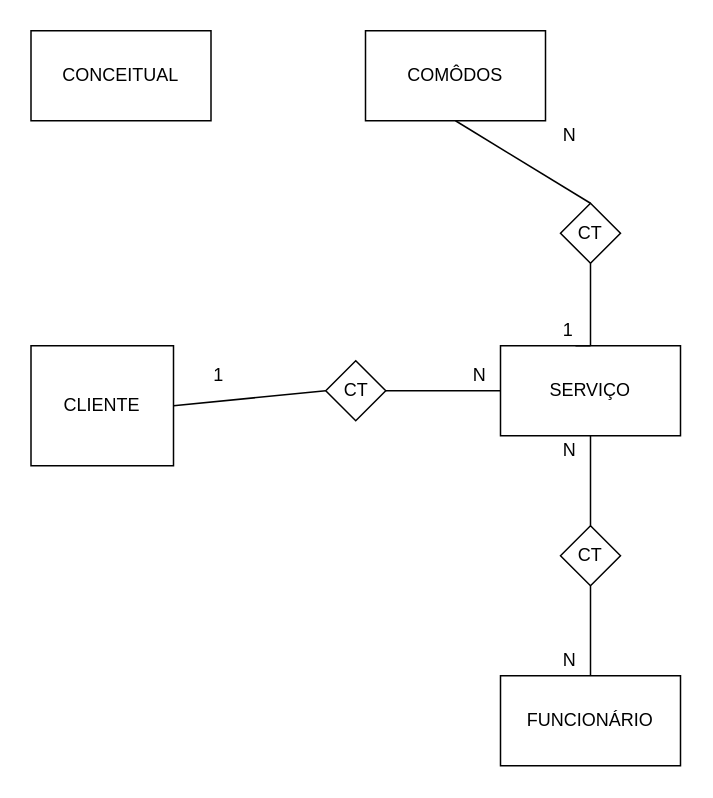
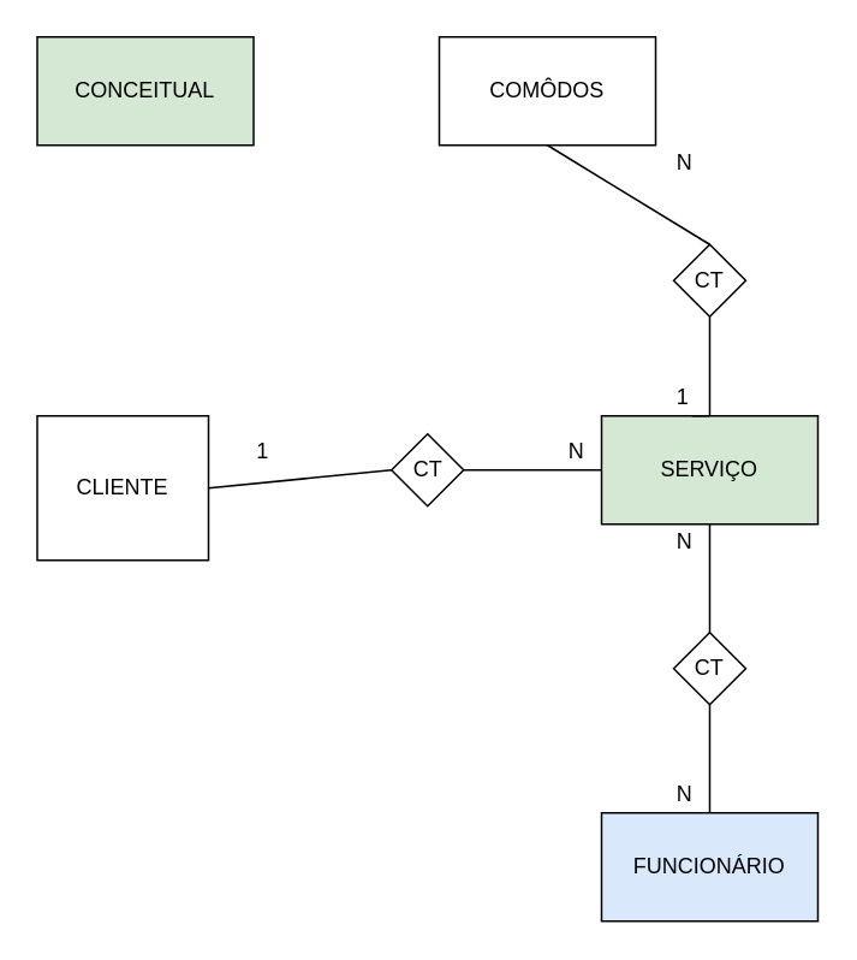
- <mxCell id="2" value="CONCEITUAL" style="rounded=0;whiteSpace=wrap;html=1;" parent="1" vertex="1"><mxGeometry x="20" y="20" width="120" height="60" as="geometry" /></mxCell>
+ <mxCell id="2" value="CONCEITUAL" style="rounded=0;whiteSpace=wrap;html=1;fillColor=#d5e8d4;" parent="1" vertex="1"><mxGeometry x="20" y="20" width="120" height="60" as="geometry" /></mxCell>
- <mxCell id="5" value="SERVIÇO" style="rounded=0;whiteSpace=wrap;html=1;" parent="1" vertex="1"><mxGeometry x="333" y="230" width="120" height="60" as="geometry" /></mxCell>
+ <mxCell id="5" value="SERVIÇO" style="rounded=0;whiteSpace=wrap;html=1;fillColor=#d5e8d4;" parent="1" vertex="1"><mxGeometry x="333" y="230" width="120" height="60" as="geometry" /></mxCell>
- <mxCell id="3" value="FUNCIONÁRIO" style="rounded=0;whiteSpace=wrap;html=1;" parent="1" vertex="1"><mxGeometry x="333" y="450" width="120" height="60" as="geometry" /></mxCell>
+ <mxCell id="3" value="FUNCIONÁRIO" style="rounded=0;whiteSpace=wrap;html=1;fillColor=#dae8fc;" parent="1" vertex="1"><mxGeometry x="333" y="450" width="120" height="60" as="geometry" /></mxCell>
